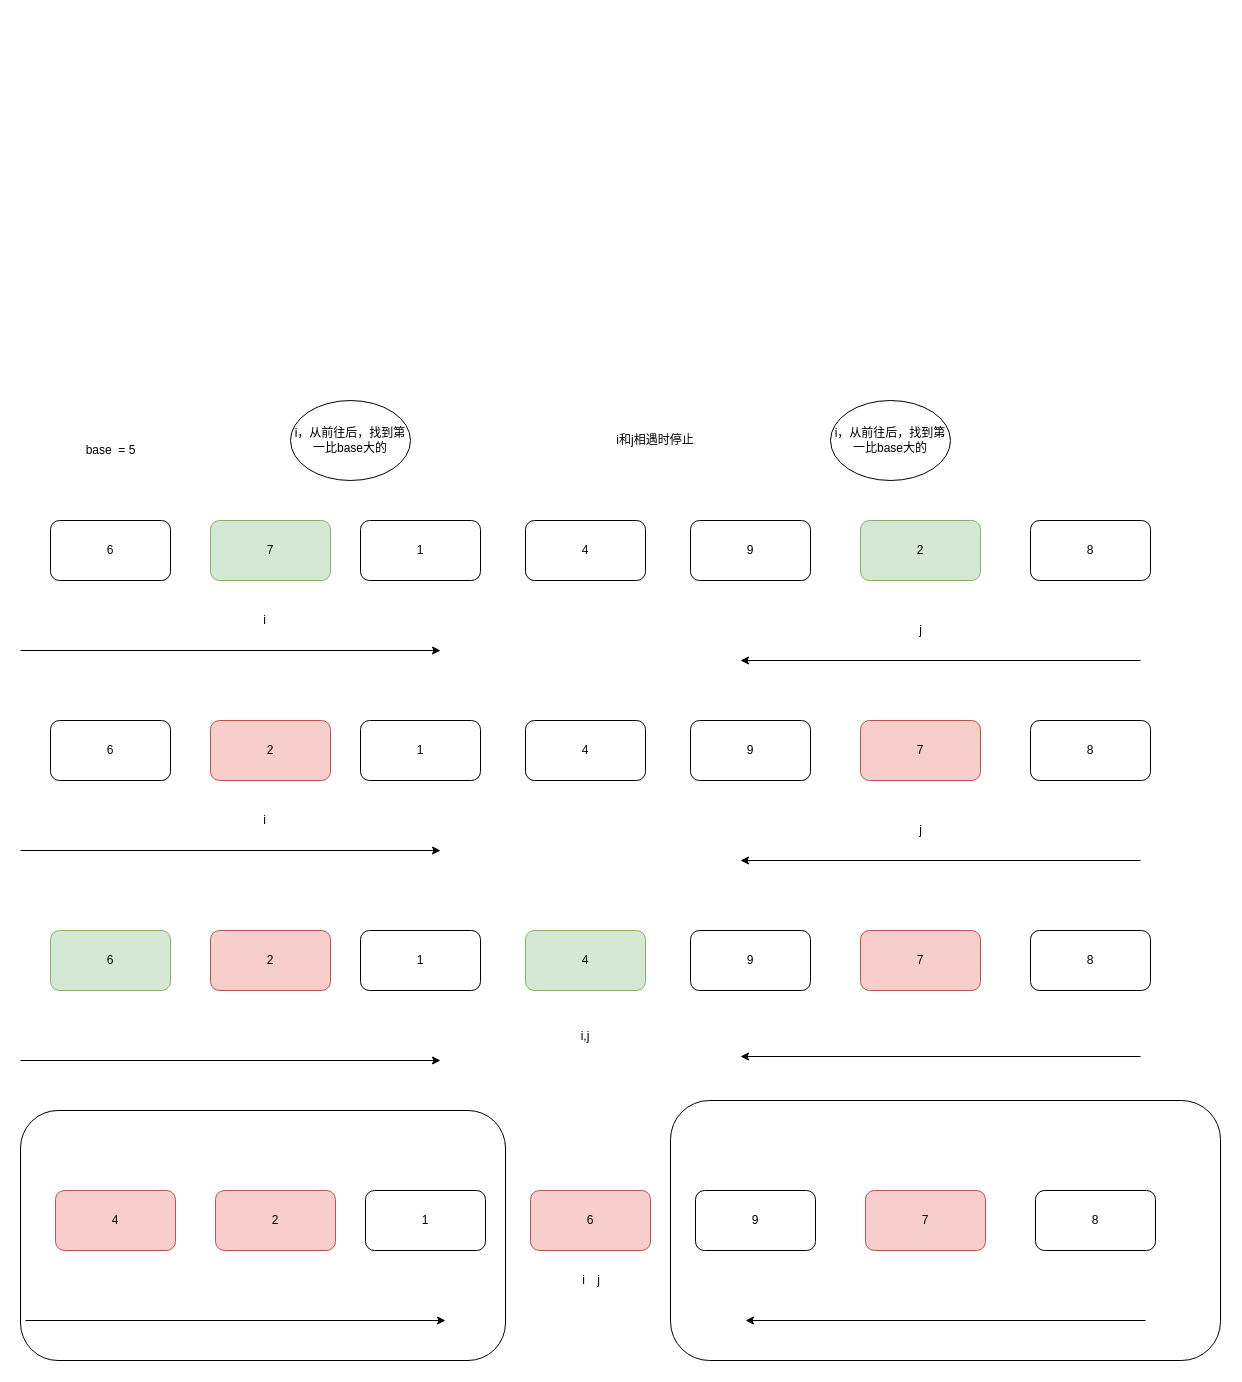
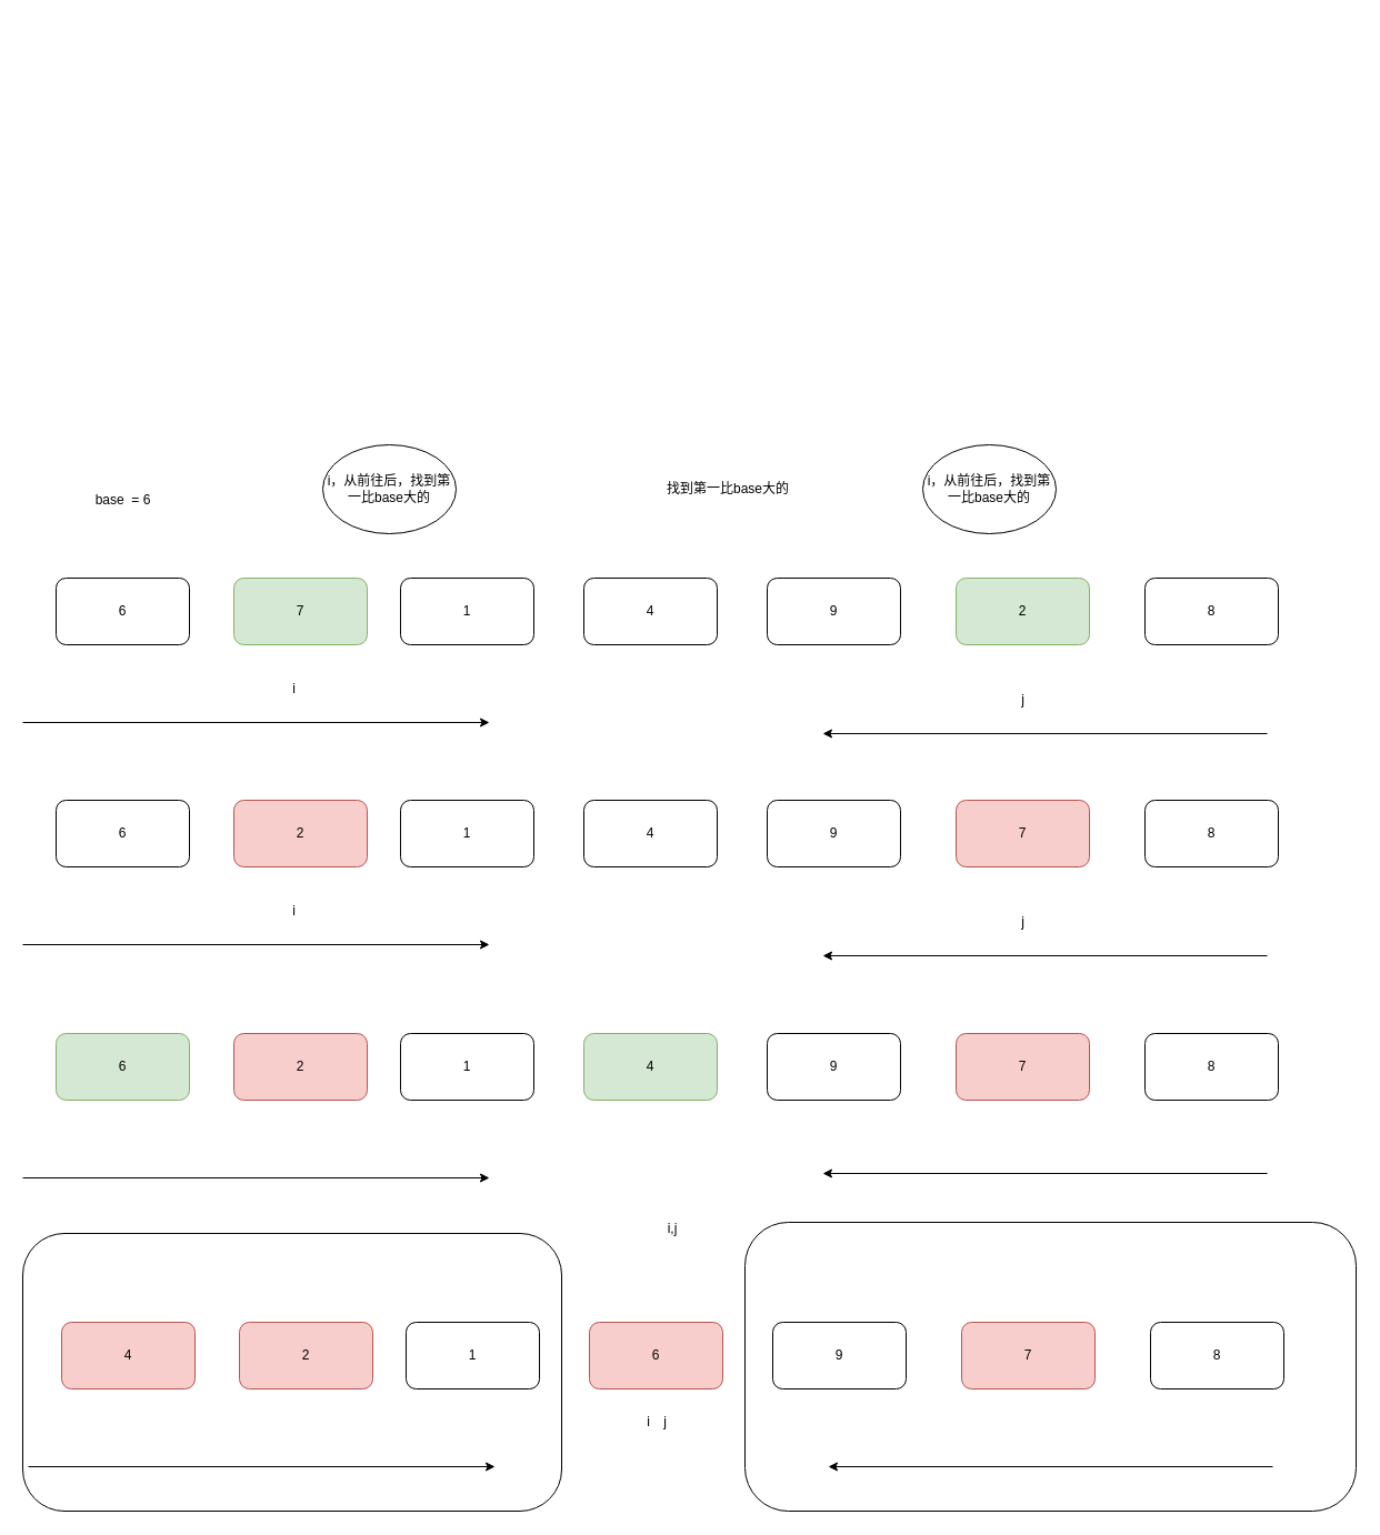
- <mxCell id="39" value="i和j相遇时停止" style="text;html=1;strokeColor=none;fillColor=none;align=center;verticalAlign=middle;whiteSpace=wrap;rounded=0;" parent="1" vertex="1"><mxGeometry x="585" y="430" width="140" height="20" as="geometry" /></mxCell>
+ <mxCell id="39" value="找到第一比base大的" style="text;html=1;strokeColor=none;fillColor=none;align=center;verticalAlign=middle;whiteSpace=wrap;rounded=0;" parent="1" vertex="1"><mxGeometry x="585" y="430" width="140" height="20" as="geometry" /></mxCell>
- <mxCell id="10" value="base&amp;nbsp; = 5" style="text;html=1;align=center;verticalAlign=middle;resizable=0;points=[];autosize=1;strokeColor=none;" parent="1" vertex="1"><mxGeometry x="75" y="440" width="70" height="20" as="geometry" /></mxCell>
+ <mxCell id="10" value="base&amp;nbsp; = 6" style="text;html=1;align=center;verticalAlign=middle;resizable=0;points=[];autosize=1;strokeColor=none;" parent="1" vertex="1"><mxGeometry x="75" y="440" width="70" height="20" as="geometry" /></mxCell>
- <mxCell id="51" value="i,j" style="text;html=1;strokeColor=none;fillColor=none;align=center;verticalAlign=middle;whiteSpace=wrap;rounded=0;" vertex="1" parent="1"><mxGeometry x="565" y="1026" width="40" height="20" as="geometry" /></mxCell>
+ <mxCell id="51" value="i,j" style="text;html=1;strokeColor=none;fillColor=none;align=center;verticalAlign=middle;whiteSpace=wrap;rounded=0;" vertex="1" parent="1"><mxGeometry x="585" y="1096" width="40" height="20" as="geometry" /></mxCell>
